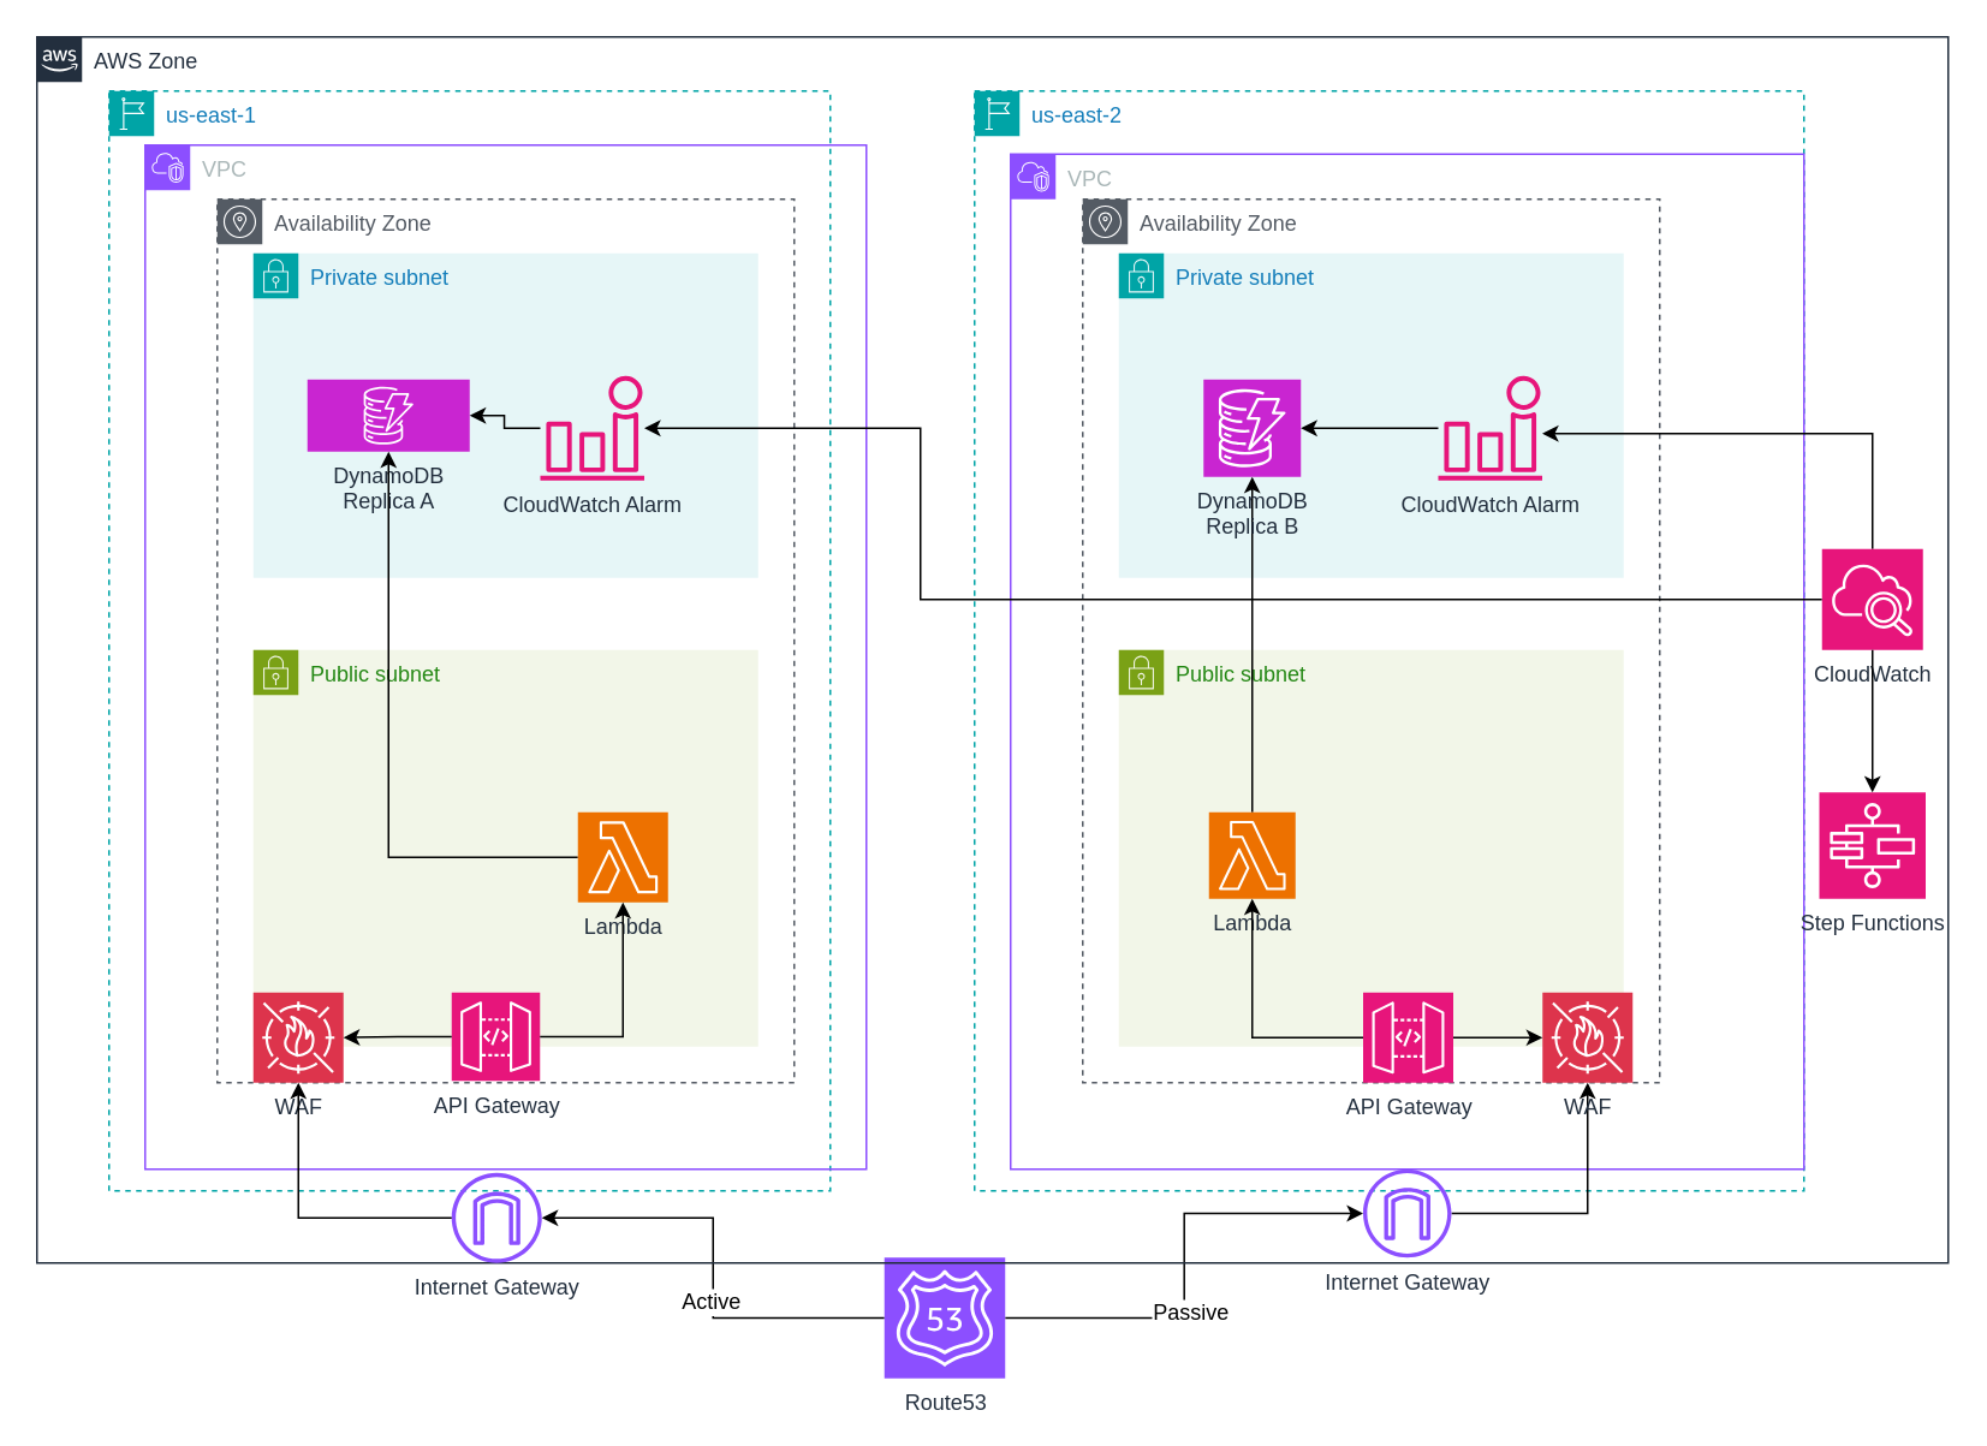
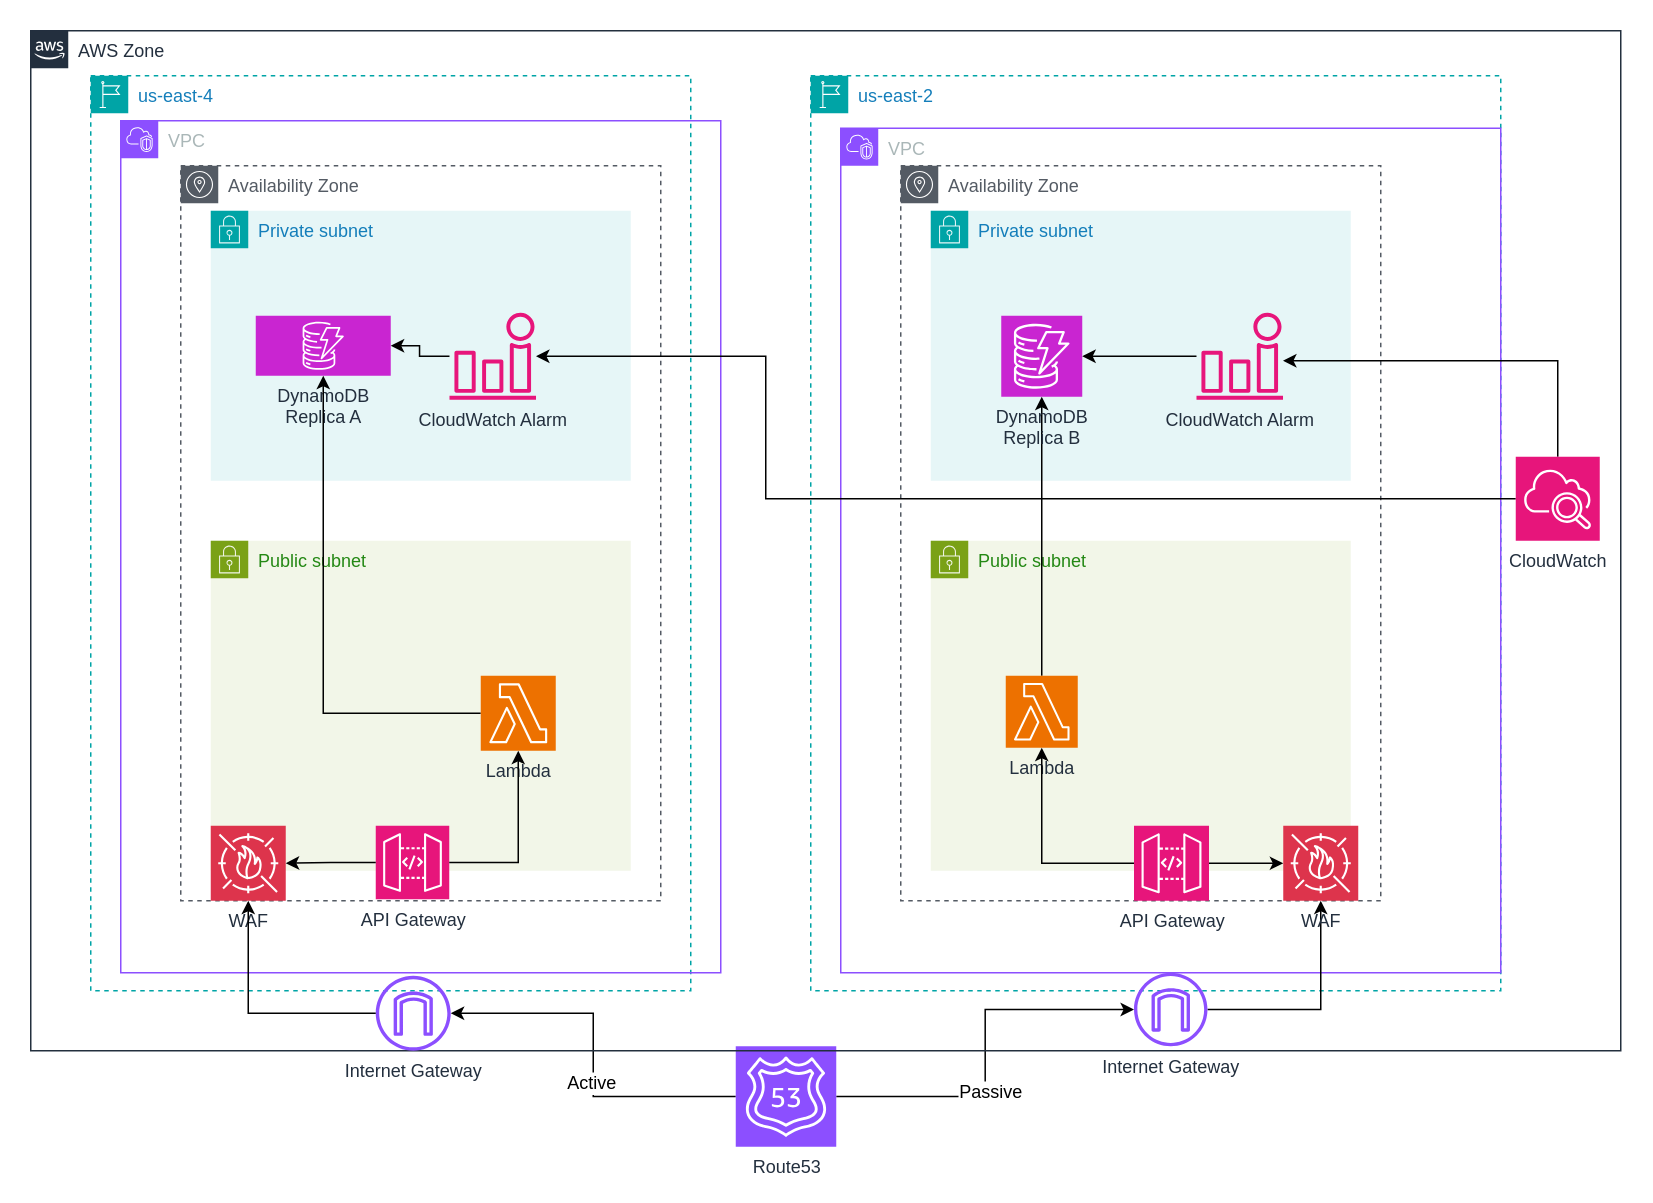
- <mxCell id="12" value="us-east-1" style="points=[[0,0],[0.25,0],[0.5,0],[0.75,0],[1,0],[1,0.25],[1,0.5],[1,0.75],[1,1],[0.75,1],[0.5,1],[0.25,1],[0,1],[0,0.75],[0,0.5],[0,0.25]];outlineConnect=0;gradientColor=none;html=1;whiteSpace=wrap;fontSize=12;fontStyle=0;container=1;pointerEvents=0;collapsible=0;recursiveResize=0;shape=mxgraph.aws4.group;grIcon=mxgraph.aws4.group_region;strokeColor=#00A4A6;fillColor=none;verticalAlign=top;align=left;spacingLeft=30;fontColor=#147EBA;dashed=1;" vertex="1" parent="7"><mxGeometry x="40" y="30" width="400" height="610" as="geometry" /></mxCell>
+ <mxCell id="12" value="us-east-4" style="points=[[0,0],[0.25,0],[0.5,0],[0.75,0],[1,0],[1,0.25],[1,0.5],[1,0.75],[1,1],[0.75,1],[0.5,1],[0.25,1],[0,1],[0,0.75],[0,0.5],[0,0.25]];outlineConnect=0;gradientColor=none;html=1;whiteSpace=wrap;fontSize=12;fontStyle=0;container=1;pointerEvents=0;collapsible=0;recursiveResize=0;shape=mxgraph.aws4.group;grIcon=mxgraph.aws4.group_region;strokeColor=#00A4A6;fillColor=none;verticalAlign=top;align=left;spacingLeft=30;fontColor=#147EBA;dashed=1;" vertex="1" parent="7"><mxGeometry x="40" y="30" width="400" height="610" as="geometry" /></mxCell>
- <mxCell id="38" style="edgeStyle=orthogonalEdgeStyle;rounded=0;orthogonalLoop=1;jettySize=auto;html=1;entryX=0.5;entryY=0;entryDx=0;entryDy=0;entryPerimeter=0;" edge="1" parent="7" source="36" target="37"><mxGeometry relative="1" as="geometry" /></mxCell>
- <mxCell id="37" value="&lt;div&gt;Step Functions&lt;/div&gt;&lt;div&gt;&lt;br&gt;&lt;/div&gt;" style="sketch=0;points=[[0,0,0],[0.25,0,0],[0.5,0,0],[0.75,0,0],[1,0,0],[0,1,0],[0.25,1,0],[0.5,1,0],[0.75,1,0],[1,1,0],[0,0.25,0],[0,0.5,0],[0,0.75,0],[1,0.25,0],[1,0.5,0],[1,0.75,0]];outlineConnect=0;fontColor=#232F3E;fillColor=#E7157B;strokeColor=#ffffff;dashed=0;verticalLabelPosition=bottom;verticalAlign=top;align=center;html=1;fontSize=12;fontStyle=0;aspect=fixed;shape=mxgraph.aws4.resourceIcon;resIcon=mxgraph.aws4.step_functions;" vertex="1" parent="7"><mxGeometry x="988.5" y="419" width="59" height="59" as="geometry" /></mxCell>
